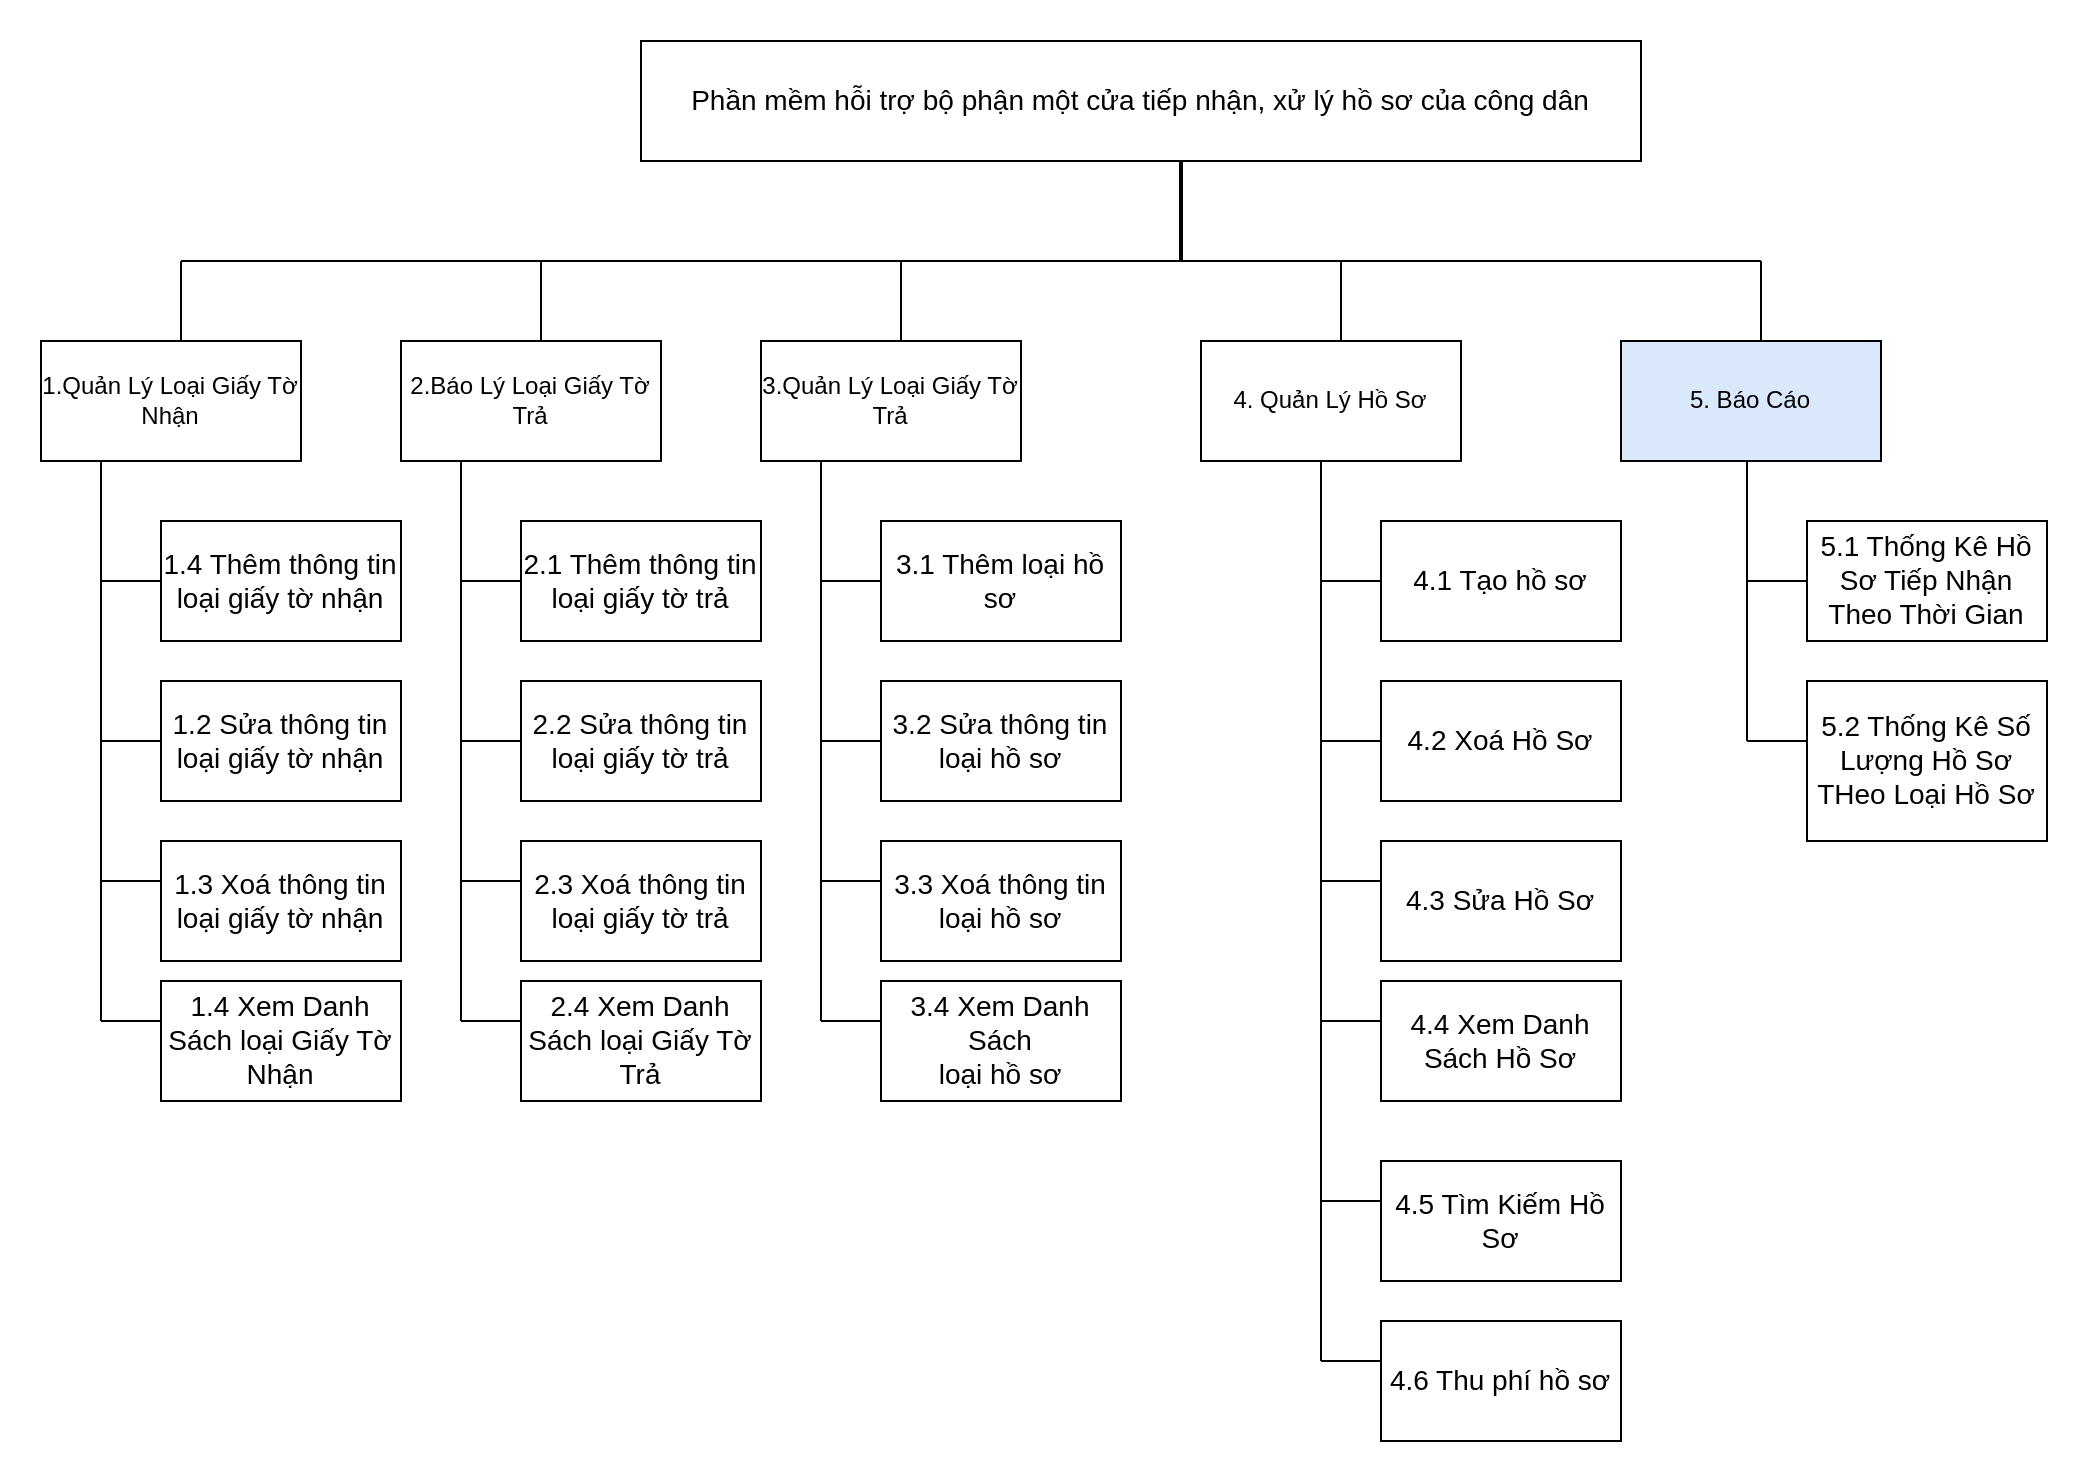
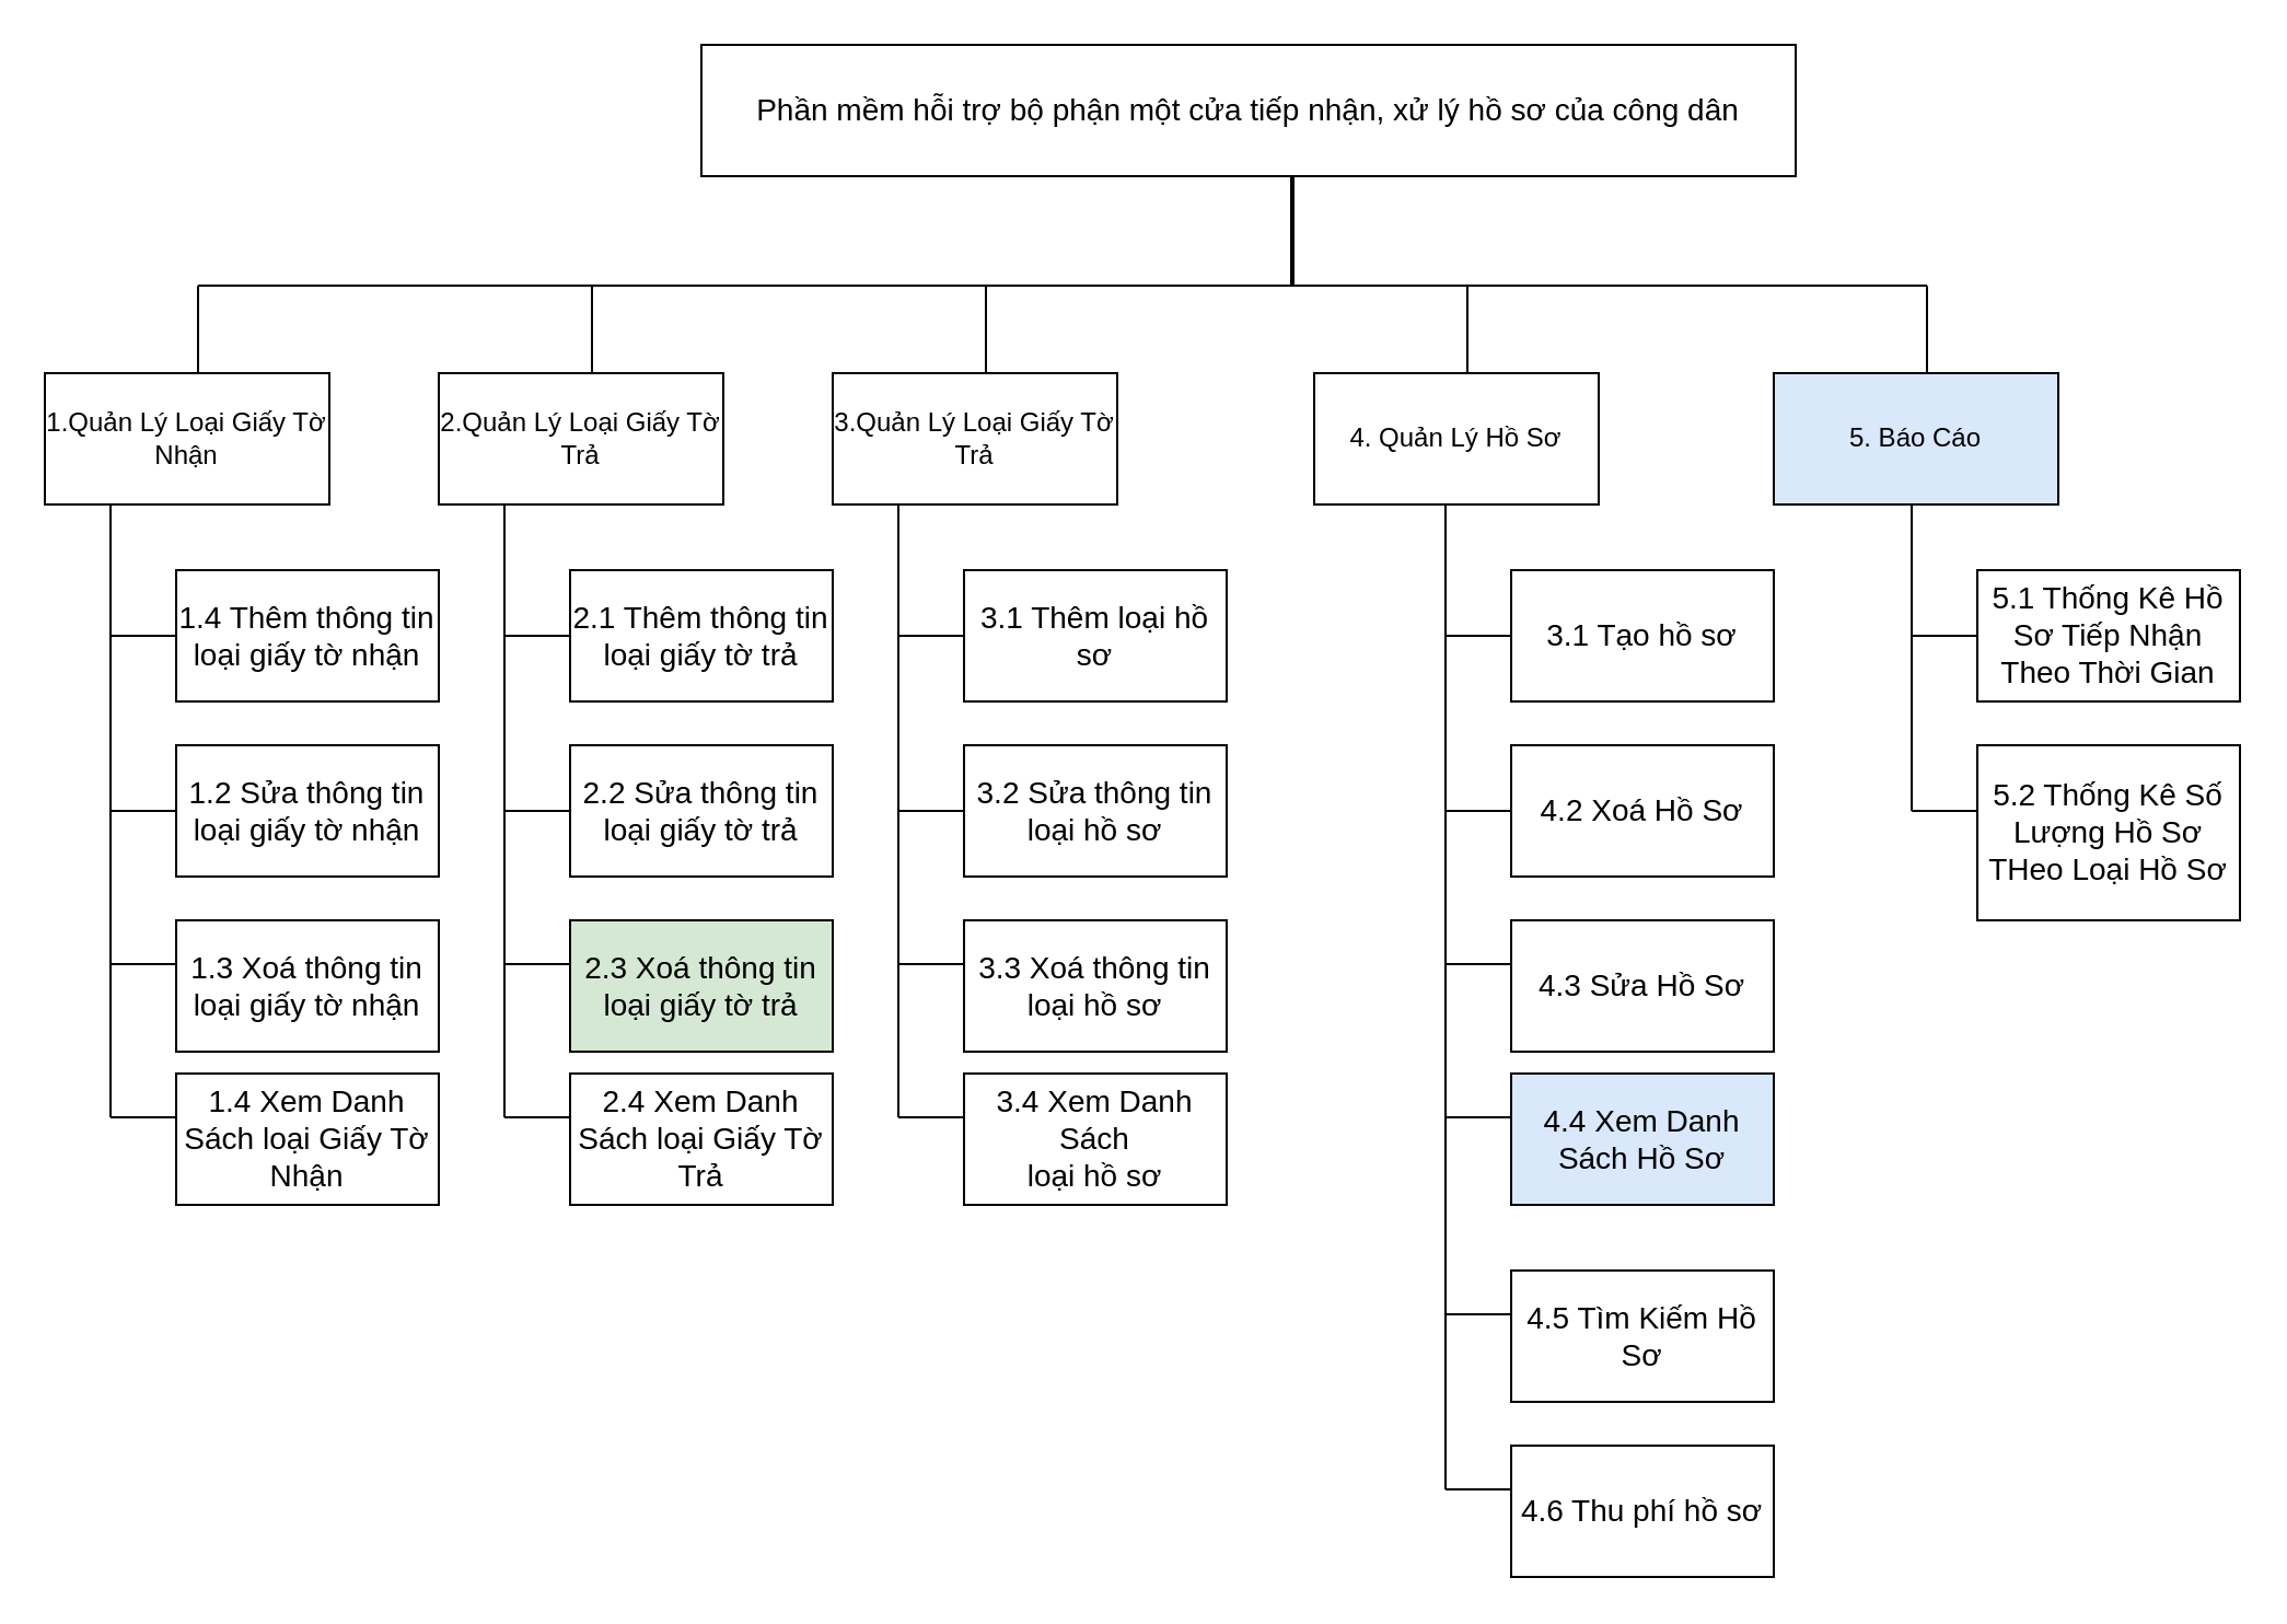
- <mxCell id="45" value="2.Báo Lý Loại Giấy Tờ Trả" style="rounded=0;whiteSpace=wrap;html=1;" vertex="1" parent="1"><mxGeometry x="200" y="170" width="130" height="60" as="geometry" /></mxCell>
+ <mxCell id="45" value="2.Quản Lý Loại Giấy Tờ Trả" style="rounded=0;whiteSpace=wrap;html=1;" vertex="1" parent="1"><mxGeometry x="200" y="170" width="130" height="60" as="geometry" /></mxCell>
- <mxCell id="19" value="&lt;font style=&quot;font-size: 14px&quot;&gt;&lt;span&gt;4.1 Tạo hồ sơ&lt;br&gt;&lt;/span&gt;&lt;/font&gt;" style="rounded=0;whiteSpace=wrap;html=1;" parent="1" vertex="1"><mxGeometry x="690" y="260" width="120" height="60" as="geometry" /></mxCell>
+ <mxCell id="19" value="&lt;font style=&quot;font-size: 14px&quot;&gt;&lt;span&gt;3.1 Tạo hồ sơ&lt;br&gt;&lt;/span&gt;&lt;/font&gt;" style="rounded=0;whiteSpace=wrap;html=1;" parent="1" vertex="1"><mxGeometry x="690" y="260" width="120" height="60" as="geometry" /></mxCell>
- <mxCell id="43" value="&lt;font style=&quot;font-size: 14px&quot;&gt;&lt;span&gt;2.3 Xoá thông tin &lt;/span&gt;&lt;/font&gt;&lt;font style=&quot;font-size: 14px&quot;&gt;&lt;span&gt;&lt;font style=&quot;font-size: 14px&quot;&gt;&lt;span&gt;loại &lt;/span&gt;&lt;/font&gt;giấy tờ trả&lt;br&gt;&lt;/span&gt;&lt;/font&gt;" style="rounded=0;whiteSpace=wrap;html=1;" vertex="1" parent="1"><mxGeometry x="260" y="420" width="120" height="60" as="geometry" /></mxCell>
+ <mxCell id="43" value="&lt;font style=&quot;font-size: 14px&quot;&gt;&lt;span&gt;2.3 Xoá thông tin &lt;/span&gt;&lt;/font&gt;&lt;font style=&quot;font-size: 14px&quot;&gt;&lt;span&gt;&lt;font style=&quot;font-size: 14px&quot;&gt;&lt;span&gt;loại &lt;/span&gt;&lt;/font&gt;giấy tờ trả&lt;br&gt;&lt;/span&gt;&lt;/font&gt;" style="rounded=0;whiteSpace=wrap;html=1;fillColor=#d5e8d4;" vertex="1" parent="1"><mxGeometry x="260" y="420" width="120" height="60" as="geometry" /></mxCell>
- <mxCell id="22" value="&lt;font style=&quot;font-size: 14px&quot;&gt;&lt;span&gt;4.4 Xem Danh Sách Hồ Sơ&lt;br&gt;&lt;/span&gt;&lt;/font&gt;" style="rounded=0;whiteSpace=wrap;html=1;" parent="1" vertex="1"><mxGeometry x="690" y="490" width="120" height="60" as="geometry" /></mxCell>
+ <mxCell id="22" value="&lt;font style=&quot;font-size: 14px&quot;&gt;&lt;span&gt;4.4 Xem Danh Sách Hồ Sơ&lt;br&gt;&lt;/span&gt;&lt;/font&gt;" style="rounded=0;whiteSpace=wrap;html=1;fillColor=#dae8fc;" parent="1" vertex="1"><mxGeometry x="690" y="490" width="120" height="60" as="geometry" /></mxCell>
